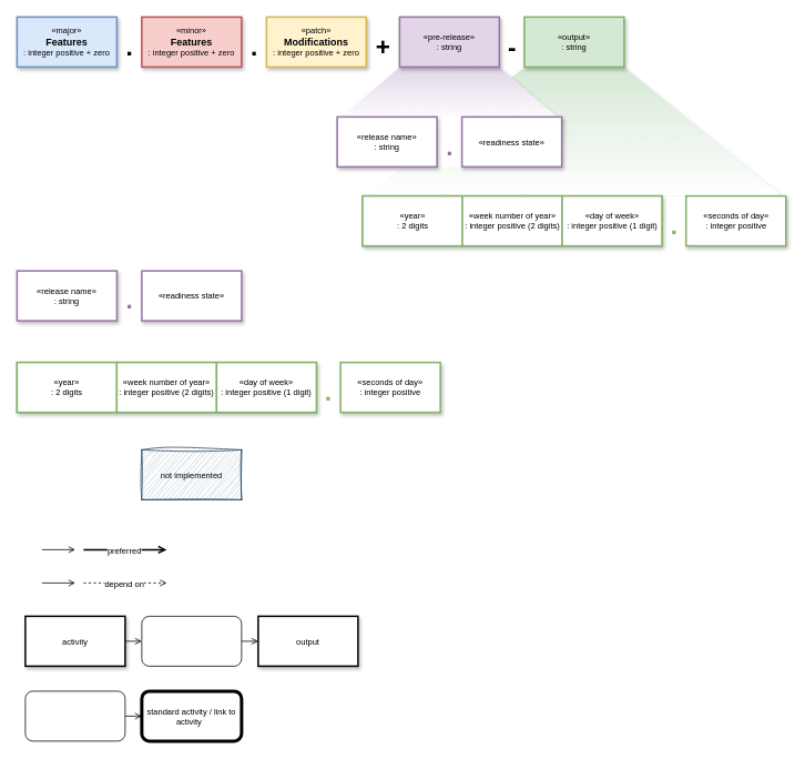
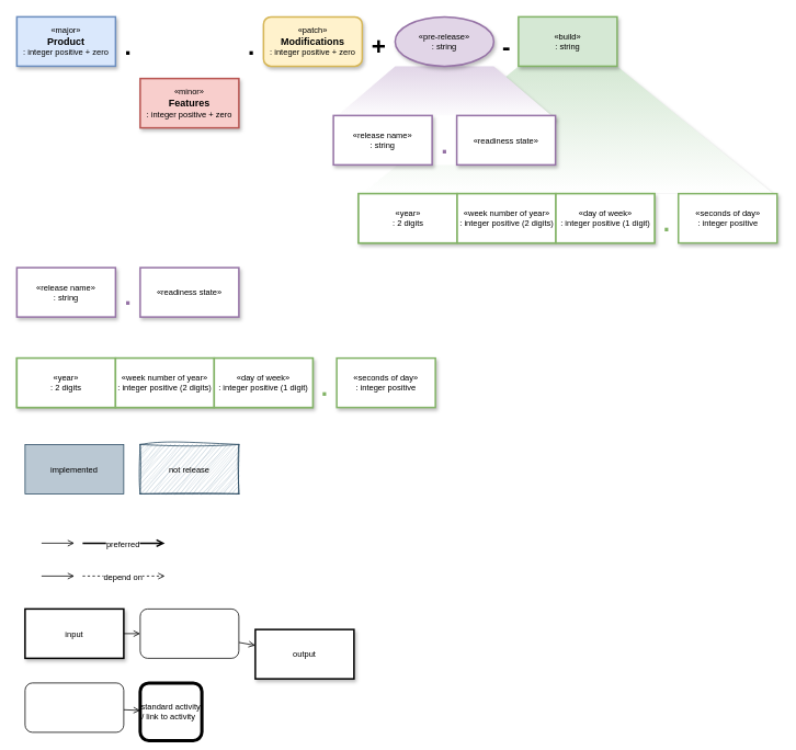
- <mxCell id="8" value="«major»&lt;div&gt;&lt;b&gt;&lt;font style=&quot;font-size: 12px;&quot;&gt;Features&lt;/font&gt;&lt;/b&gt;&lt;br&gt;&lt;div style=&quot;font-size: 10px;&quot;&gt;: integer positive + zero&lt;/div&gt;&lt;/div&gt;" style="rounded=0;whiteSpace=wrap;html=1;fontSize=10;shadow=1;fillColor=#dae8fc;strokeColor=#6c8ebf;strokeWidth=2;glass=0;" parent="1" vertex="1"><mxGeometry x="20" y="20" width="120" height="60" as="geometry" /></mxCell>
+ <mxCell id="8" value="«major»&lt;div&gt;&lt;b&gt;&lt;font style=&quot;font-size: 12px;&quot;&gt;Product&lt;/font&gt;&lt;/b&gt;&lt;br&gt;&lt;div style=&quot;font-size: 10px;&quot;&gt;: integer positive + zero&lt;/div&gt;&lt;/div&gt;" style="rounded=0;whiteSpace=wrap;html=1;fontSize=10;shadow=1;fillColor=#dae8fc;strokeColor=#6c8ebf;strokeWidth=2;glass=0;" parent="1" vertex="1"><mxGeometry x="20" y="20" width="120" height="60" as="geometry" /></mxCell>
- <mxCell id="9" value="«minor»&lt;div&gt;&lt;b&gt;&lt;font style=&quot;font-size: 12px;&quot;&gt;Features&lt;/font&gt;&lt;/b&gt;&lt;br&gt;&lt;div style=&quot;font-size: 10px;&quot;&gt;: integer positive + zero&lt;/div&gt;&lt;/div&gt;" style="rounded=0;whiteSpace=wrap;html=1;fontSize=10;shadow=1;fillColor=#f8cecc;strokeColor=#b85450;strokeWidth=2;glass=0;" parent="1" vertex="1"><mxGeometry x="170" y="20" width="120" height="60" as="geometry" /></mxCell>
+ <mxCell id="9" value="«minor»&lt;div&gt;&lt;b&gt;&lt;font style=&quot;font-size: 12px;&quot;&gt;Features&lt;/font&gt;&lt;/b&gt;&lt;br&gt;&lt;div style=&quot;font-size: 10px;&quot;&gt;: integer positive + zero&lt;/div&gt;&lt;/div&gt;" style="rounded=0;whiteSpace=wrap;html=1;fontSize=10;shadow=1;fillColor=#f8cecc;strokeColor=#b85450;strokeWidth=2;glass=0;" parent="1" vertex="1"><mxGeometry x="170" y="95" width="120" height="60" as="geometry" /></mxCell>
- <mxCell id="10" value="«patch»&lt;div&gt;&lt;b&gt;&lt;font style=&quot;font-size: 12px;&quot;&gt;Modifications&lt;/font&gt;&lt;/b&gt;&lt;br&gt;&lt;div style=&quot;font-size: 10px;&quot;&gt;: integer positive + zero&lt;/div&gt;&lt;/div&gt;" style="rounded=0;whiteSpace=wrap;html=1;fontSize=10;shadow=1;fillColor=#fff2cc;strokeColor=#d6b656;strokeWidth=2;glass=0;" parent="1" vertex="1"><mxGeometry x="320" y="20" width="120" height="60" as="geometry" /></mxCell>
+ <mxCell id="10" value="«patch»&lt;div&gt;&lt;b&gt;&lt;font style=&quot;font-size: 12px;&quot;&gt;Modifications&lt;/font&gt;&lt;/b&gt;&lt;br&gt;&lt;div style=&quot;font-size: 10px;&quot;&gt;: integer positive + zero&lt;/div&gt;&lt;/div&gt;" style="whiteSpace=wrap;html=1;fontSize=10;shadow=1;fillColor=#fff2cc;strokeColor=#d6b656;strokeWidth=2;glass=0;rounded=1;" parent="1" vertex="1"><mxGeometry x="320" y="20" width="120" height="60" as="geometry" /></mxCell>
- <mxCell id="13" value="«pre-release»&lt;div style=&quot;font-size: 10px;&quot;&gt;: string&lt;/div&gt;" style="rounded=0;whiteSpace=wrap;html=1;fontSize=10;fillColor=#e1d5e7;strokeColor=#9673a6;shadow=1;strokeWidth=2;" parent="1" vertex="1"><mxGeometry x="480" y="20" width="120" height="60" as="geometry" /></mxCell>
+ <mxCell id="13" value="«pre-release»&lt;div style=&quot;font-size: 10px;&quot;&gt;: string&lt;/div&gt;" style="ellipse;whiteSpace=wrap;html=1;fontSize=10;fillColor=#e1d5e7;strokeColor=#9673a6;shadow=1;strokeWidth=2;" parent="1" vertex="1"><mxGeometry x="480" y="20" width="120" height="60" as="geometry" /></mxCell>
- <mxCell id="15" value="«output»&lt;div&gt;: string&lt;/div&gt;" style="rounded=0;whiteSpace=wrap;html=1;fontSize=10;fillColor=#d5e8d4;strokeColor=#82b366;shadow=1;strokeWidth=2;" parent="1" vertex="1"><mxGeometry x="630" y="20" width="120" height="60" as="geometry" /></mxCell>
+ <mxCell id="15" value="«build»&lt;div&gt;: string&lt;/div&gt;" style="rounded=0;whiteSpace=wrap;html=1;fontSize=10;fillColor=#d5e8d4;strokeColor=#82b366;shadow=1;strokeWidth=2;" parent="1" vertex="1"><mxGeometry x="630" y="20" width="120" height="60" as="geometry" /></mxCell>
+ <mxCell id="33" value="implemented" style="rounded=0;whiteSpace=wrap;html=1;fontSize=10;shadow=0;strokeWidth=1;glass=0;fillColor=#bac8d3;strokeColor=#23445d;" parent="1" vertex="1"><mxGeometry x="30" y="540" width="120" height="60" as="geometry" /></mxCell>
- <mxCell id="34" value="not implemented" style="rounded=0;whiteSpace=wrap;html=1;fontSize=10;shadow=0;strokeWidth=1;glass=0;sketch=1;curveFitting=1;jiggle=2;fillColor=#bac8d3;strokeColor=#23445d;" parent="1" vertex="1"><mxGeometry x="170" y="540" width="120" height="60" as="geometry" /></mxCell>
+ <mxCell id="34" value="not release" style="rounded=0;whiteSpace=wrap;html=1;fontSize=10;shadow=0;strokeWidth=1;glass=0;sketch=1;curveFitting=1;jiggle=2;fillColor=#bac8d3;strokeColor=#23445d;" parent="1" vertex="1"><mxGeometry x="170" y="540" width="120" height="60" as="geometry" /></mxCell>
- <mxCell id="36" value="activity" style="rounded=0;whiteSpace=wrap;html=1;fontSize=10;shadow=1;strokeWidth=2;glass=0;" parent="1" vertex="1"><mxGeometry x="30" y="740" width="120" height="60" as="geometry" /></mxCell>
+ <mxCell id="36" value="input" style="rounded=0;whiteSpace=wrap;html=1;fontSize=10;shadow=1;strokeWidth=2;glass=0;" parent="1" vertex="1"><mxGeometry x="30" y="740" width="120" height="60" as="geometry" /></mxCell>
- <mxCell id="39" value="output" style="rounded=0;whiteSpace=wrap;html=1;fontSize=10;shadow=1;strokeWidth=2;glass=0;" parent="1" vertex="1"><mxGeometry x="310" y="740" width="120" height="60" as="geometry" /></mxCell>
+ <mxCell id="39" value="output" style="rounded=0;whiteSpace=wrap;html=1;fontSize=10;shadow=1;strokeWidth=2;glass=0;" parent="1" vertex="1"><mxGeometry x="310" y="765" width="120" height="60" as="geometry" /></mxCell>
- <mxCell id="42" value="standard activity / link to activity&amp;nbsp;&amp;nbsp;" style="rounded=1;whiteSpace=wrap;html=1;fontSize=10;shadow=0;strokeWidth=4;glass=0;" parent="1" vertex="1"><mxGeometry x="170" y="830" width="120" height="60" as="geometry" /></mxCell>
+ <mxCell id="42" value="standard activity / link to activity&amp;nbsp;&amp;nbsp;" style="rounded=1;whiteSpace=wrap;html=1;fontSize=10;shadow=0;strokeWidth=4;glass=0;" parent="1" vertex="1"><mxGeometry x="170" y="830" width="75" height="70" as="geometry" /></mxCell>
